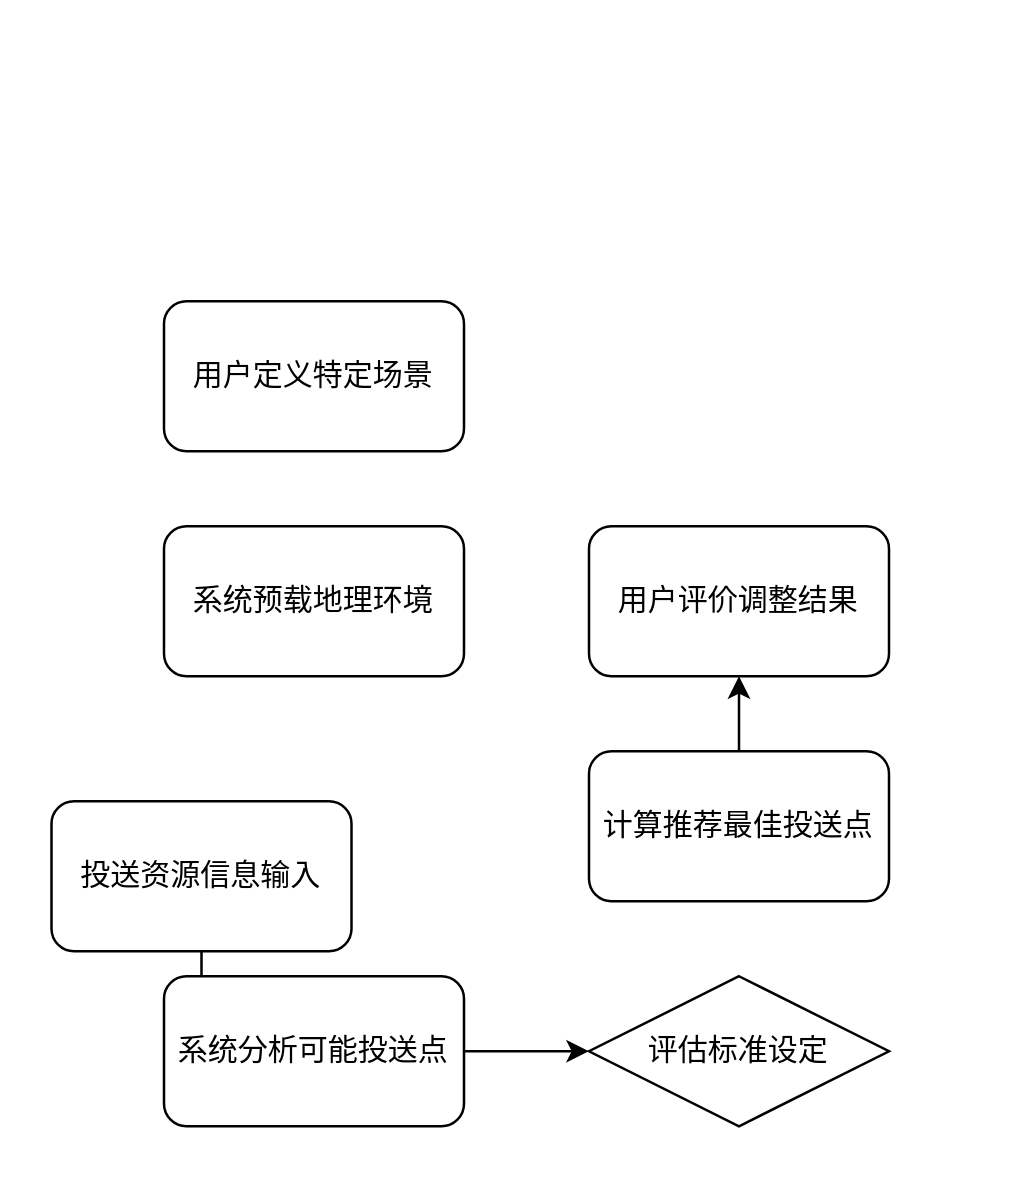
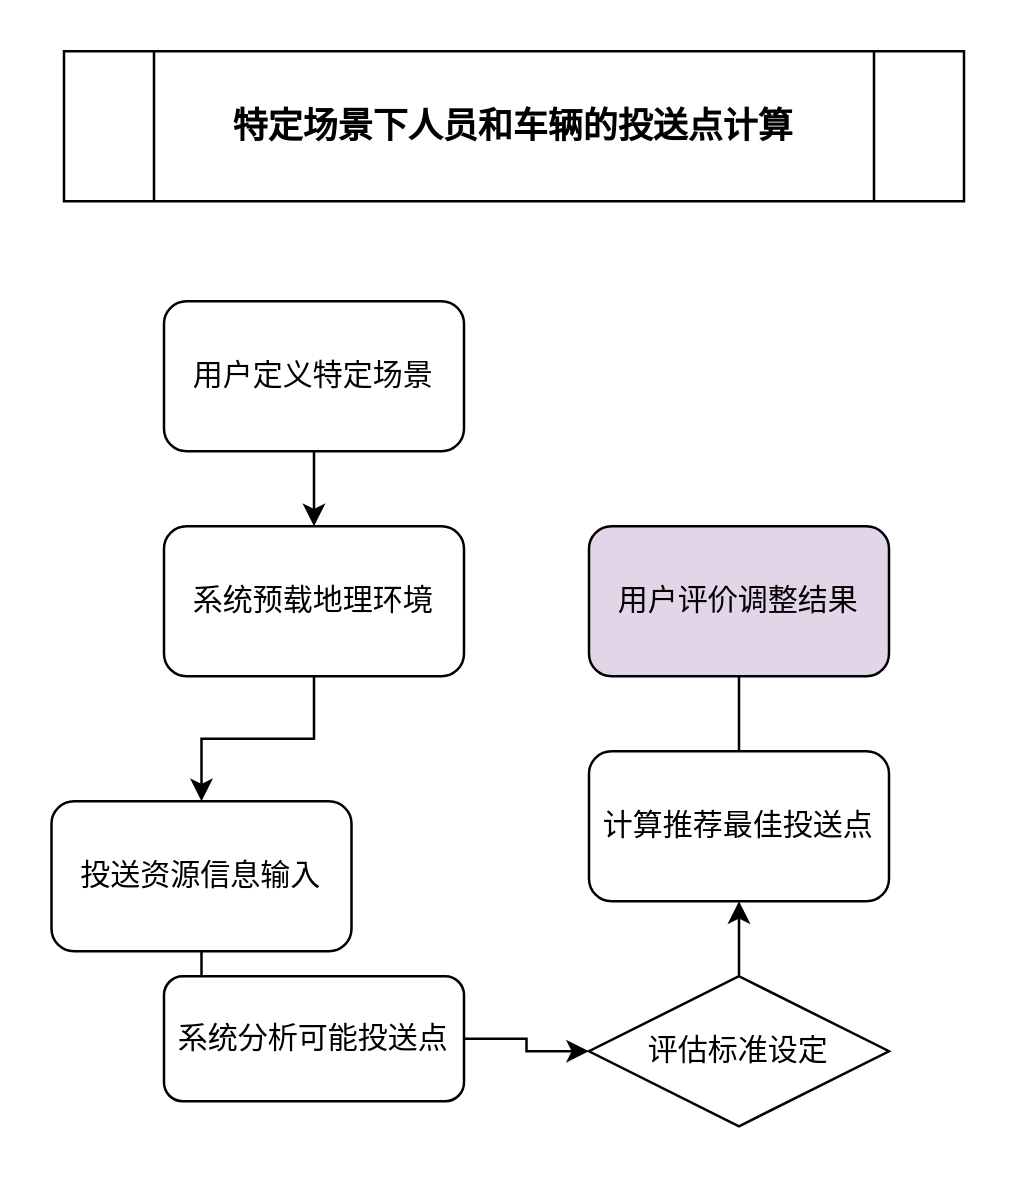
+ <mxCell id="2" value="&lt;font style=&quot;font-size: 14px;&quot;&gt;&lt;b&gt;特定场景下人员和车辆的投送点计算&lt;/b&gt;&lt;/font&gt;" style="shape=process;whiteSpace=wrap;html=1;backgroundOutline=1;" vertex="1" parent="1"><mxGeometry x="25" y="20" width="360" height="60" as="geometry" /></mxCell>
+ <mxCell id="3" style="edgeStyle=orthogonalEdgeStyle;rounded=0;orthogonalLoop=1;jettySize=auto;html=1;exitX=0.5;exitY=1;exitDx=0;exitDy=0;" edge="1" parent="1" source="4" target="6"><mxGeometry relative="1" as="geometry" /></mxCell>
- <mxCell id="15" value="用户评价调整结果" style="rounded=1;whiteSpace=wrap;html=1;" vertex="1" parent="1"><mxGeometry x="235" y="210" width="120" height="60" as="geometry" /></mxCell>
+ <mxCell id="15" value="用户评价调整结果" style="rounded=1;whiteSpace=wrap;html=1;fillColor=#e1d5e7;" vertex="1" parent="1"><mxGeometry x="235" y="210" width="120" height="60" as="geometry" /></mxCell>
- <mxCell id="13" style="edgeStyle=orthogonalEdgeStyle;rounded=0;orthogonalLoop=1;jettySize=auto;html=1;exitX=0.5;exitY=0;exitDx=0;exitDy=0;entryX=0.5;entryY=1;entryDx=0;entryDy=0;" edge="1" parent="1" source="14" target="15"><mxGeometry relative="1" as="geometry" /></mxCell>
+ <mxCell id="13" style="edgeStyle=orthogonalEdgeStyle;rounded=0;orthogonalLoop=1;jettySize=auto;html=1;exitX=0.5;exitY=0;exitDx=0;exitDy=0;entryX=0.5;entryY=1;entryDx=0;entryDy=0;endArrow=none;" edge="1" parent="1" source="14" target="15"><mxGeometry relative="1" as="geometry" /></mxCell>
+ <mxCell id="5" style="edgeStyle=orthogonalEdgeStyle;rounded=0;orthogonalLoop=1;jettySize=auto;html=1;exitX=0.5;exitY=1;exitDx=0;exitDy=0;" edge="1" parent="1" source="6" target="8"><mxGeometry relative="1" as="geometry" /></mxCell>
+ <mxCell id="11" style="edgeStyle=orthogonalEdgeStyle;rounded=0;orthogonalLoop=1;jettySize=auto;html=1;exitX=0.5;exitY=0;exitDx=0;exitDy=0;entryX=0.5;entryY=1;entryDx=0;entryDy=0;" edge="1" parent="1" source="12" target="14"><mxGeometry relative="1" as="geometry" /></mxCell>
- <mxCell id="10" value="系统分析可能投送点" style="rounded=1;whiteSpace=wrap;html=1;" vertex="1" parent="1"><mxGeometry x="65" y="390" width="120" height="60" as="geometry" /></mxCell>
+ <mxCell id="10" value="系统分析可能投送点" style="rounded=1;whiteSpace=wrap;html=1;" vertex="1" parent="1"><mxGeometry x="65" y="390" width="120" height="50" as="geometry" /></mxCell>
